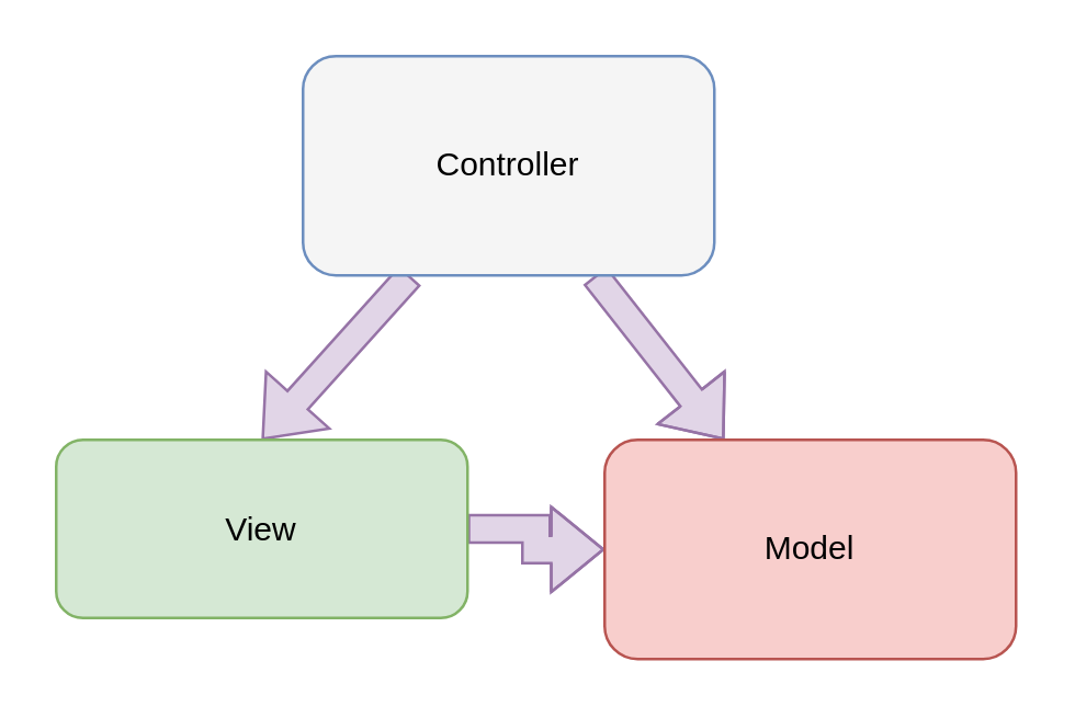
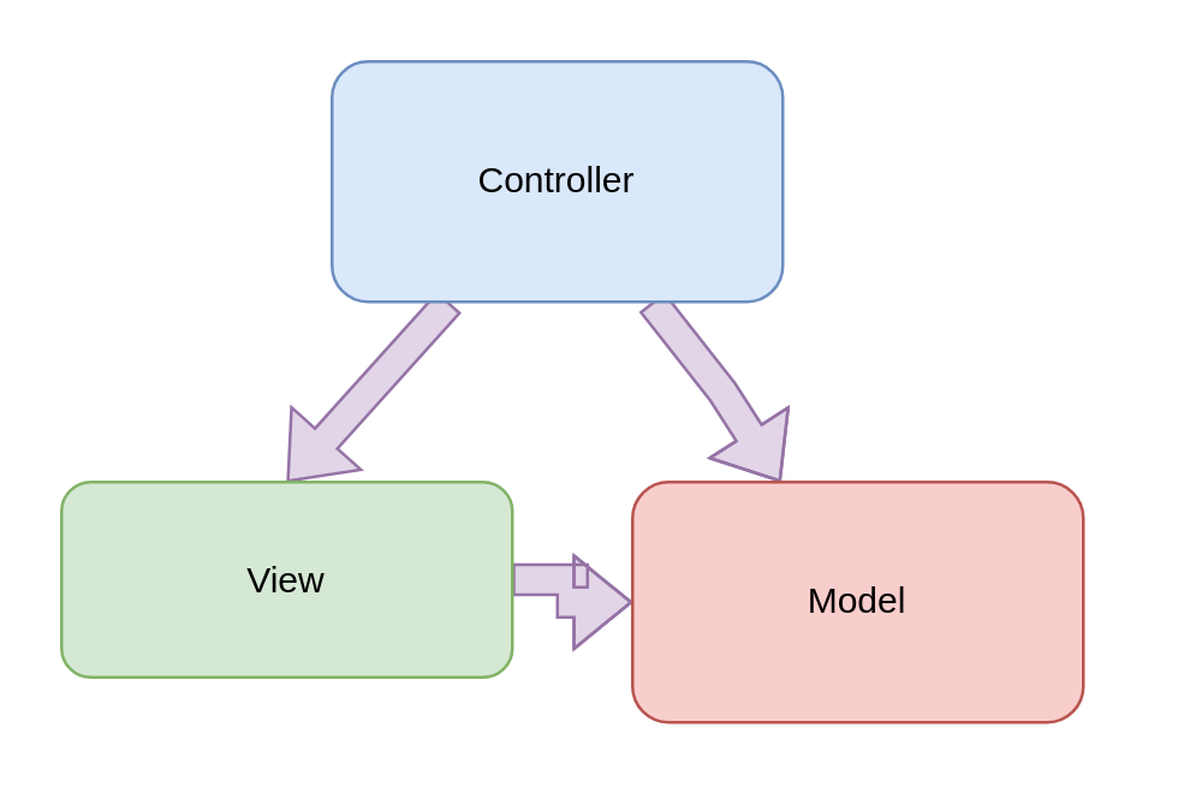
- <mxCell id="4" value="Controller" style="rounded=1;whiteSpace=wrap;html=1;fillColor=#f5f5f5;strokeColor=#6c8ebf;" vertex="1" parent="1"><mxGeometry x="110" y="20" width="150" height="80" as="geometry" /></mxCell>
+ <mxCell id="4" value="Controller" style="rounded=1;whiteSpace=wrap;html=1;fillColor=#dae8fc;strokeColor=#6c8ebf;" vertex="1" parent="1"><mxGeometry x="110" y="20" width="150" height="80" as="geometry" /></mxCell>
- <mxCell id="7" value="Model" style="rounded=1;whiteSpace=wrap;html=1;fillColor=#f8cecc;strokeColor=#b85450;" vertex="1" parent="1"><mxGeometry x="220" y="160" width="150" height="80" as="geometry" /></mxCell>
+ <mxCell id="7" value="Model" style="rounded=1;whiteSpace=wrap;html=1;fillColor=#f8cecc;strokeColor=#b85450;" vertex="1" parent="1"><mxGeometry x="210" y="160" width="150" height="80" as="geometry" /></mxCell>
